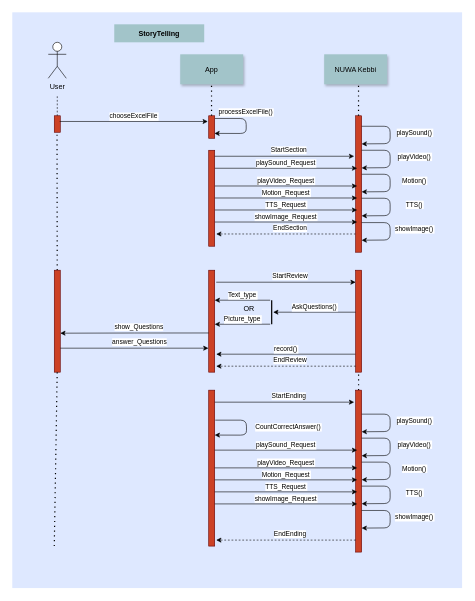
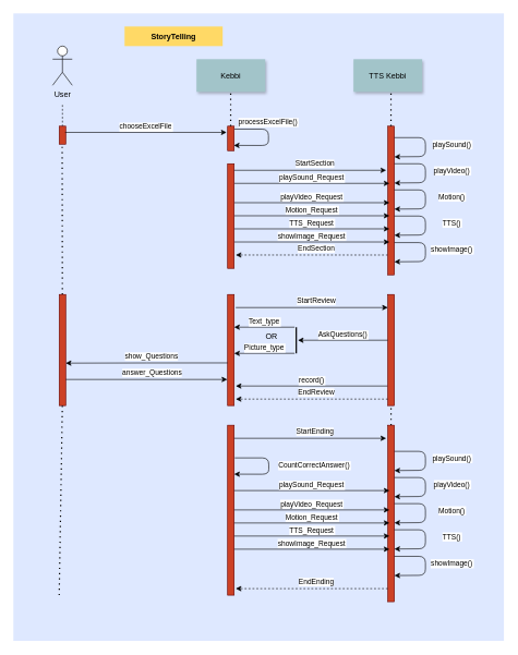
- <mxCell id="16" value="StoryTelling" style="rounded=1;fontStyle=1;fillColor=#a2c4c9;strokeColor=none;arcSize=0;" parent="1" vertex="1"><mxGeometry x="190" y="40" width="150" height="30" as="geometry" /></mxCell>
+ <mxCell id="16" value="StoryTelling" style="rounded=1;fontStyle=1;fillColor=#FFD966;strokeColor=none;arcSize=0;" parent="1" vertex="1"><mxGeometry x="190" y="40" width="150" height="30" as="geometry" /></mxCell>
- <mxCell id="10" value="App" style="shadow=1;fillColor=#A2C4C9;strokeColor=none" parent="1" vertex="1"><mxGeometry x="300" y="90" width="105" height="50" as="geometry" /></mxCell>
+ <mxCell id="10" value="Kebbi" style="shadow=1;fillColor=#A2C4C9;strokeColor=none" parent="1" vertex="1"><mxGeometry x="300" y="90" width="105" height="50" as="geometry" /></mxCell>
- <mxCell id="11" value="NUWA Kebbi" style="shadow=1;fillColor=#A2C4C9;strokeColor=none" parent="1" vertex="1"><mxGeometry x="540" y="90" width="105" height="50" as="geometry" /></mxCell>
+ <mxCell id="11" value="TTS Kebbi" style="shadow=1;fillColor=#A2C4C9;strokeColor=none" parent="1" vertex="1"><mxGeometry x="540" y="90" width="105" height="50" as="geometry" /></mxCell>
